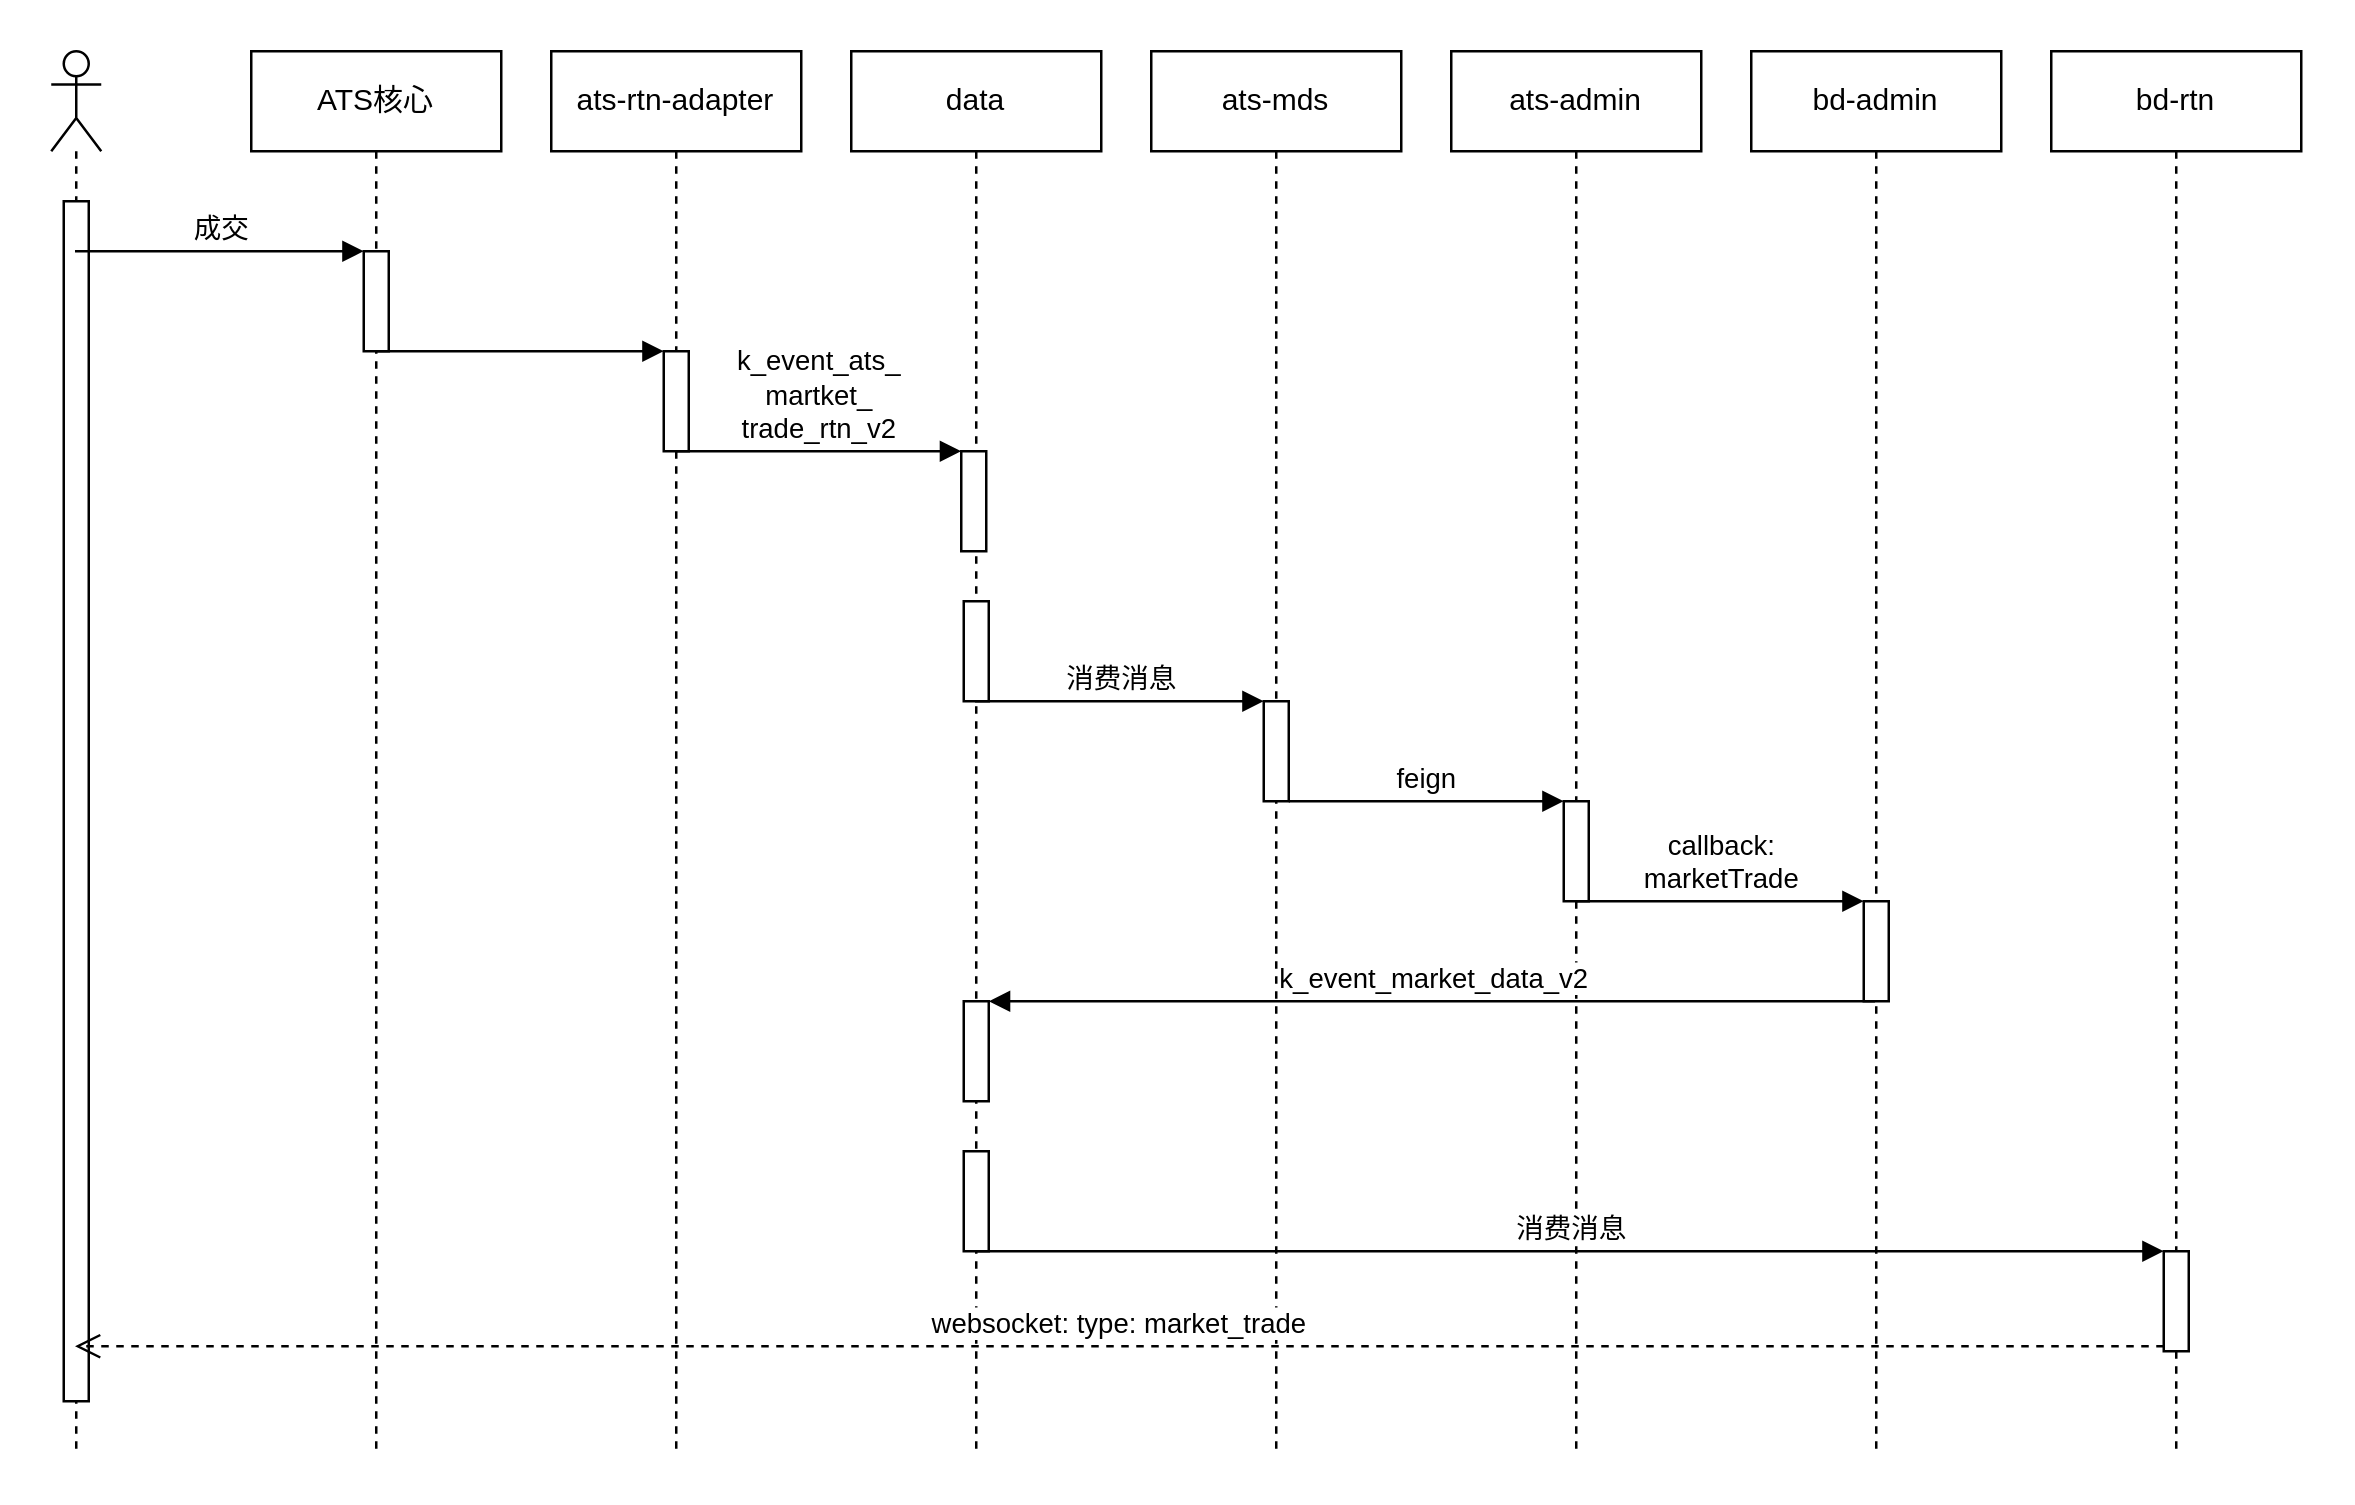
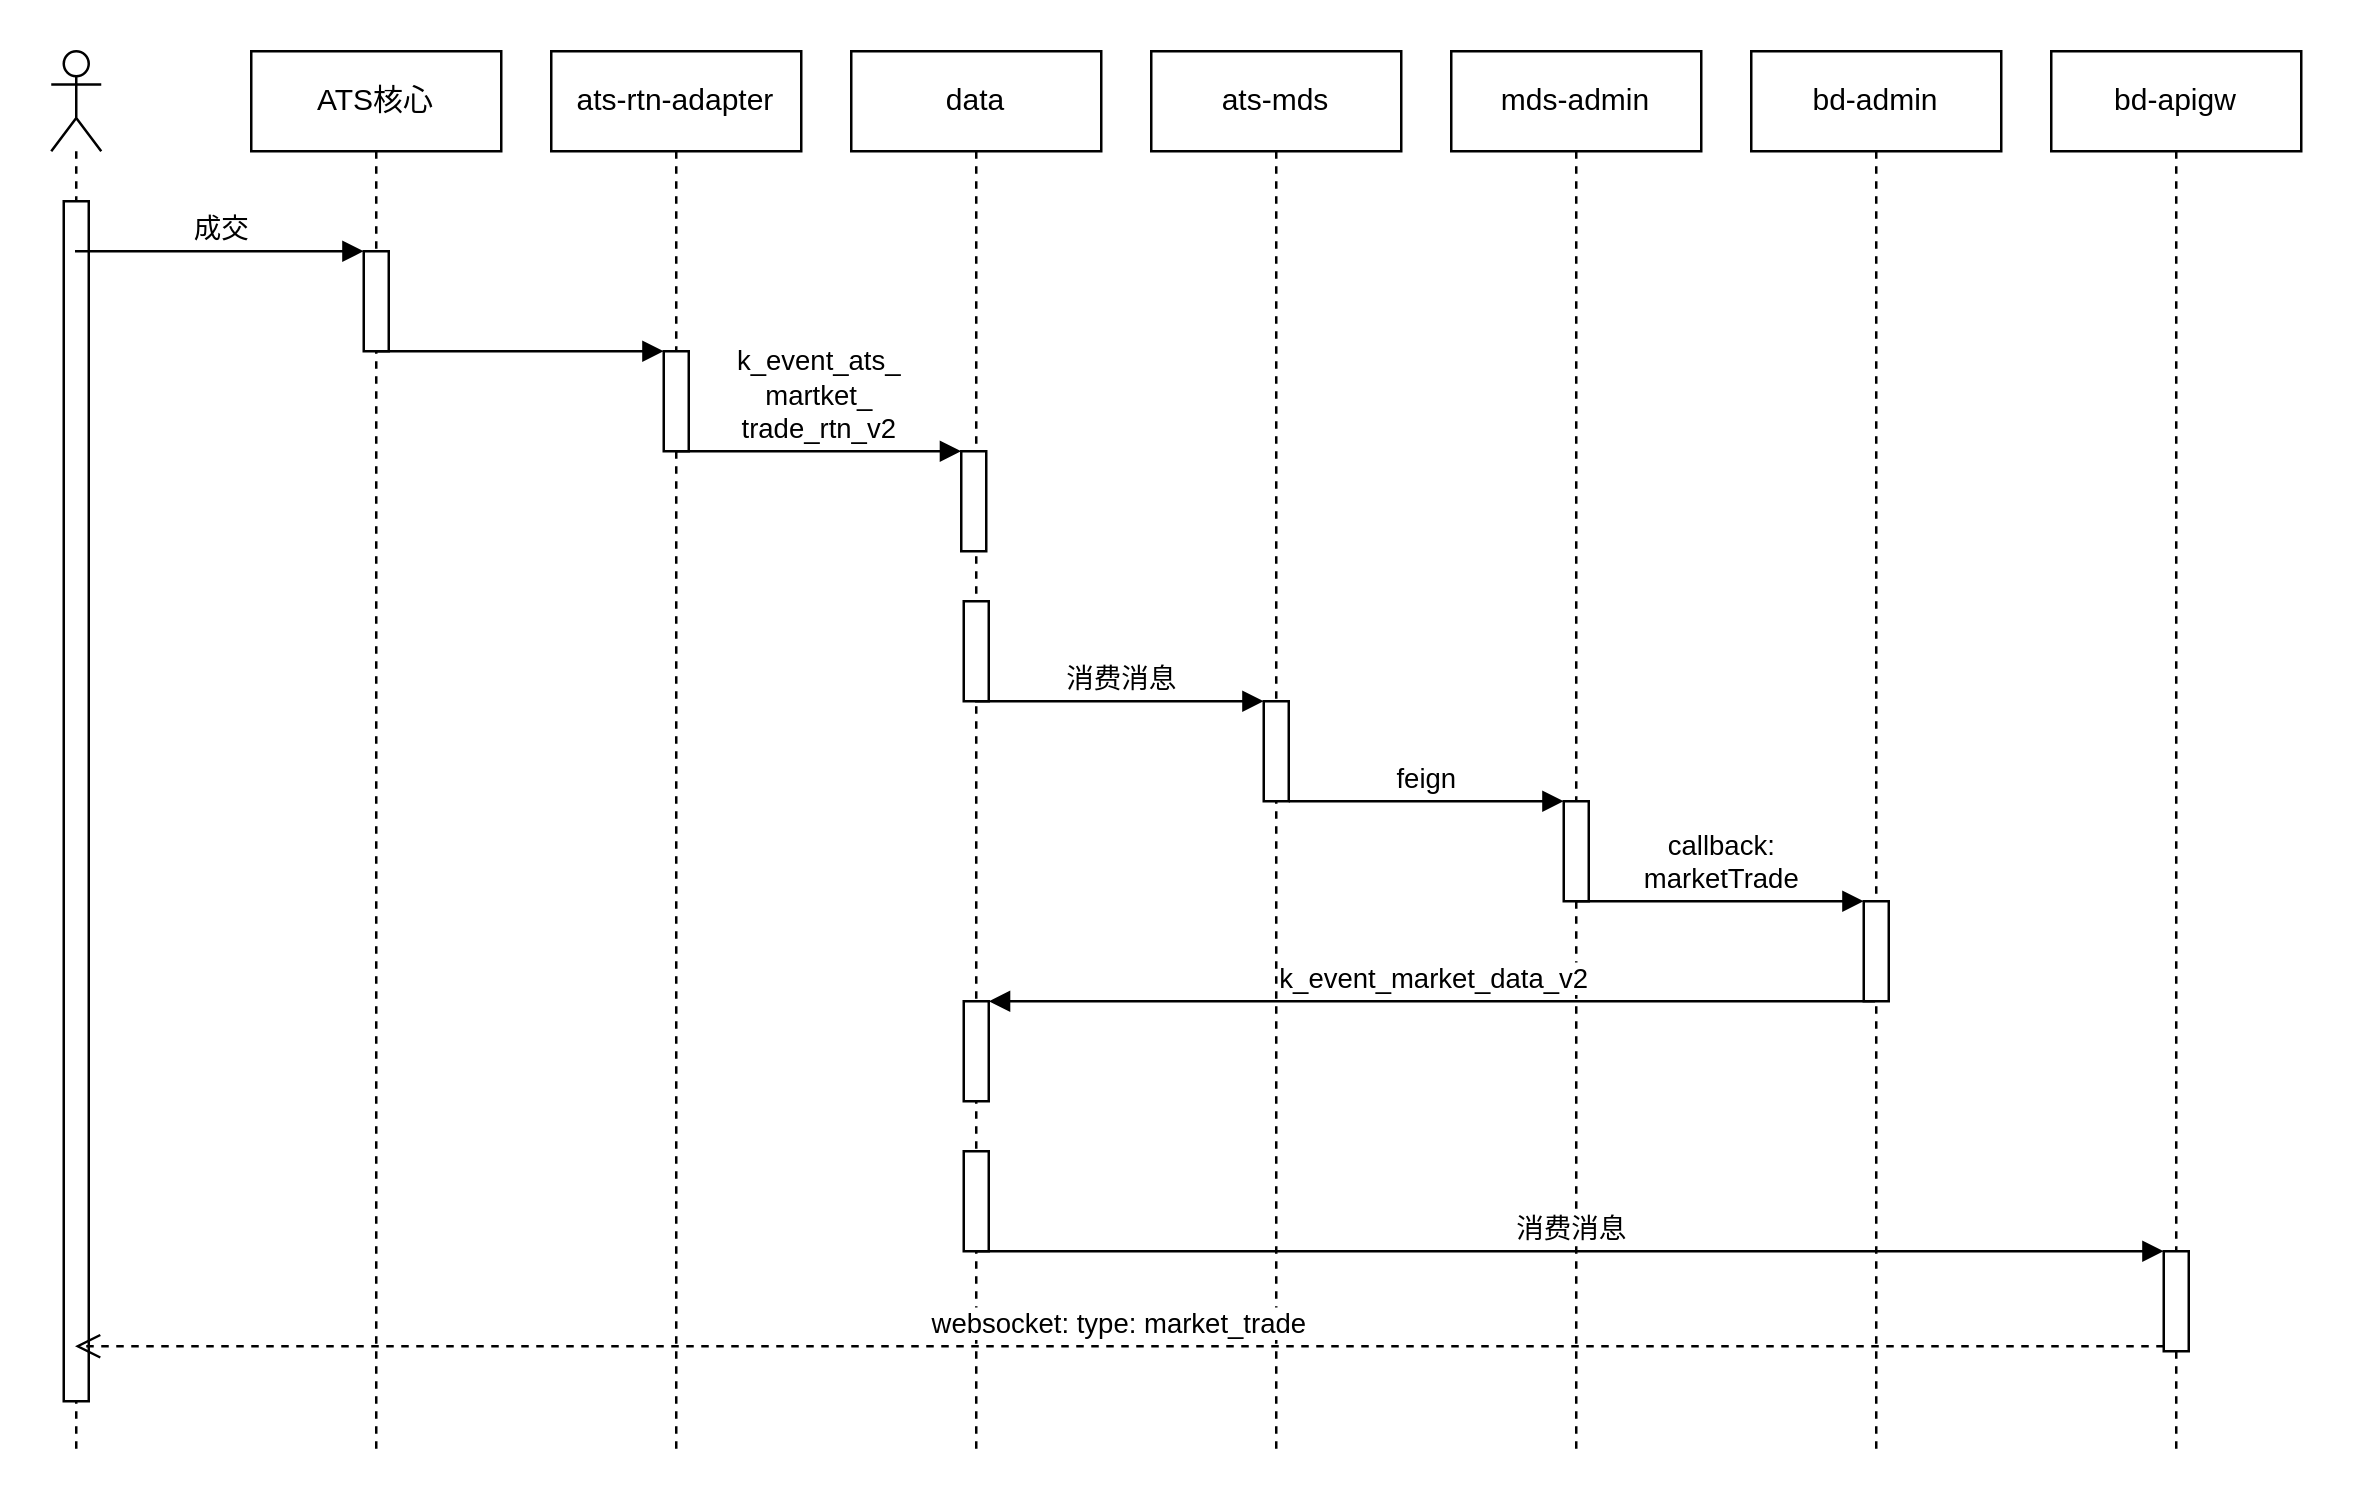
- <mxCell id="18" value="ats-admin" style="shape=umlLifeline;perimeter=lifelinePerimeter;whiteSpace=wrap;html=1;container=1;collapsible=0;recursiveResize=0;outlineConnect=0;" vertex="1" parent="1"><mxGeometry x="580" y="20" width="100" height="560" as="geometry" /></mxCell>
+ <mxCell id="18" value="mds-admin" style="shape=umlLifeline;perimeter=lifelinePerimeter;whiteSpace=wrap;html=1;container=1;collapsible=0;recursiveResize=0;outlineConnect=0;" vertex="1" parent="1"><mxGeometry x="580" y="20" width="100" height="560" as="geometry" /></mxCell>
- <mxCell id="25" value="bd-rtn" style="shape=umlLifeline;perimeter=lifelinePerimeter;whiteSpace=wrap;html=1;container=1;collapsible=0;recursiveResize=0;outlineConnect=0;" vertex="1" parent="1"><mxGeometry x="820" y="20" width="100" height="560" as="geometry" /></mxCell>
+ <mxCell id="25" value="bd-apigw" style="shape=umlLifeline;perimeter=lifelinePerimeter;whiteSpace=wrap;html=1;container=1;collapsible=0;recursiveResize=0;outlineConnect=0;" vertex="1" parent="1"><mxGeometry x="820" y="20" width="100" height="560" as="geometry" /></mxCell>
